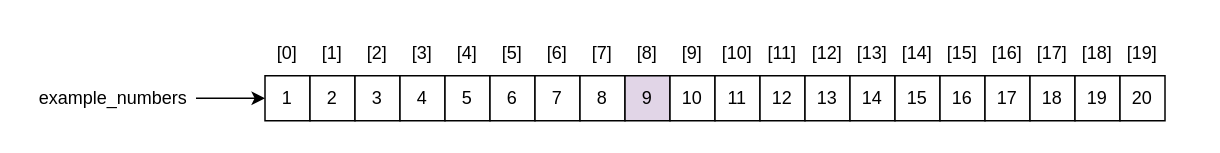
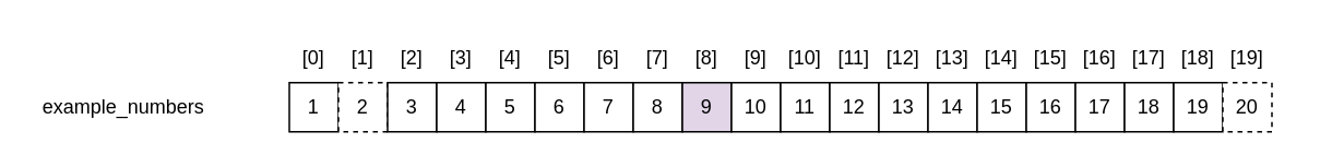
- <mxCell id="43" style="edgeStyle=none;html=1;entryX=0;entryY=0.5;entryDx=0;entryDy=0;" edge="1" parent="1" source="44" target="4"><mxGeometry relative="1" as="geometry" /></mxCell>
- <mxCell id="6" value="2" style="whiteSpace=wrap;html=1;aspect=fixed;" vertex="1" parent="2"><mxGeometry x="45" y="30" width="30" height="30" as="geometry" /></mxCell>
+ <mxCell id="6" value="2" style="whiteSpace=wrap;html=1;aspect=fixed;dashed=1;" vertex="1" parent="2"><mxGeometry x="45" y="30" width="30" height="30" as="geometry" /></mxCell>
- <mxCell id="41" value="20" style="whiteSpace=wrap;html=1;aspect=fixed;" vertex="1" parent="2"><mxGeometry x="585" y="30" width="30" height="30" as="geometry" /></mxCell>
+ <mxCell id="41" value="20" style="whiteSpace=wrap;html=1;aspect=fixed;dashed=1;" vertex="1" parent="2"><mxGeometry x="585" y="30" width="30" height="30" as="geometry" /></mxCell>
